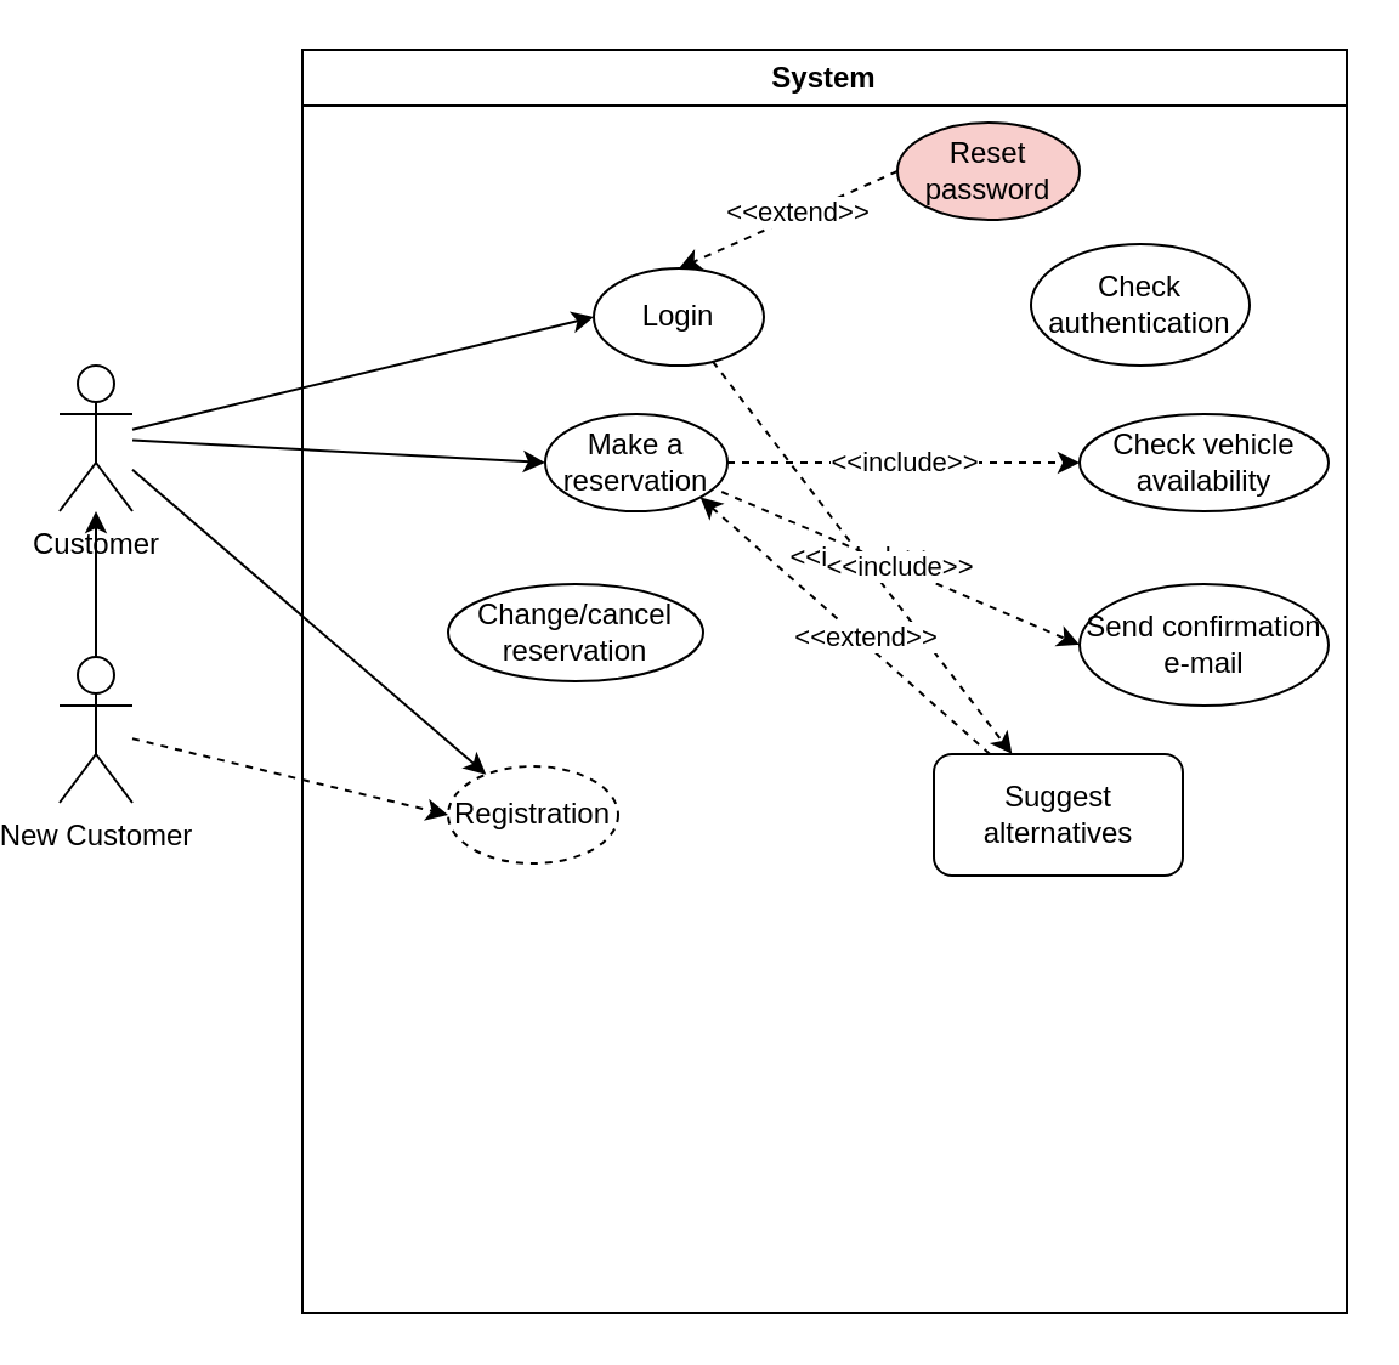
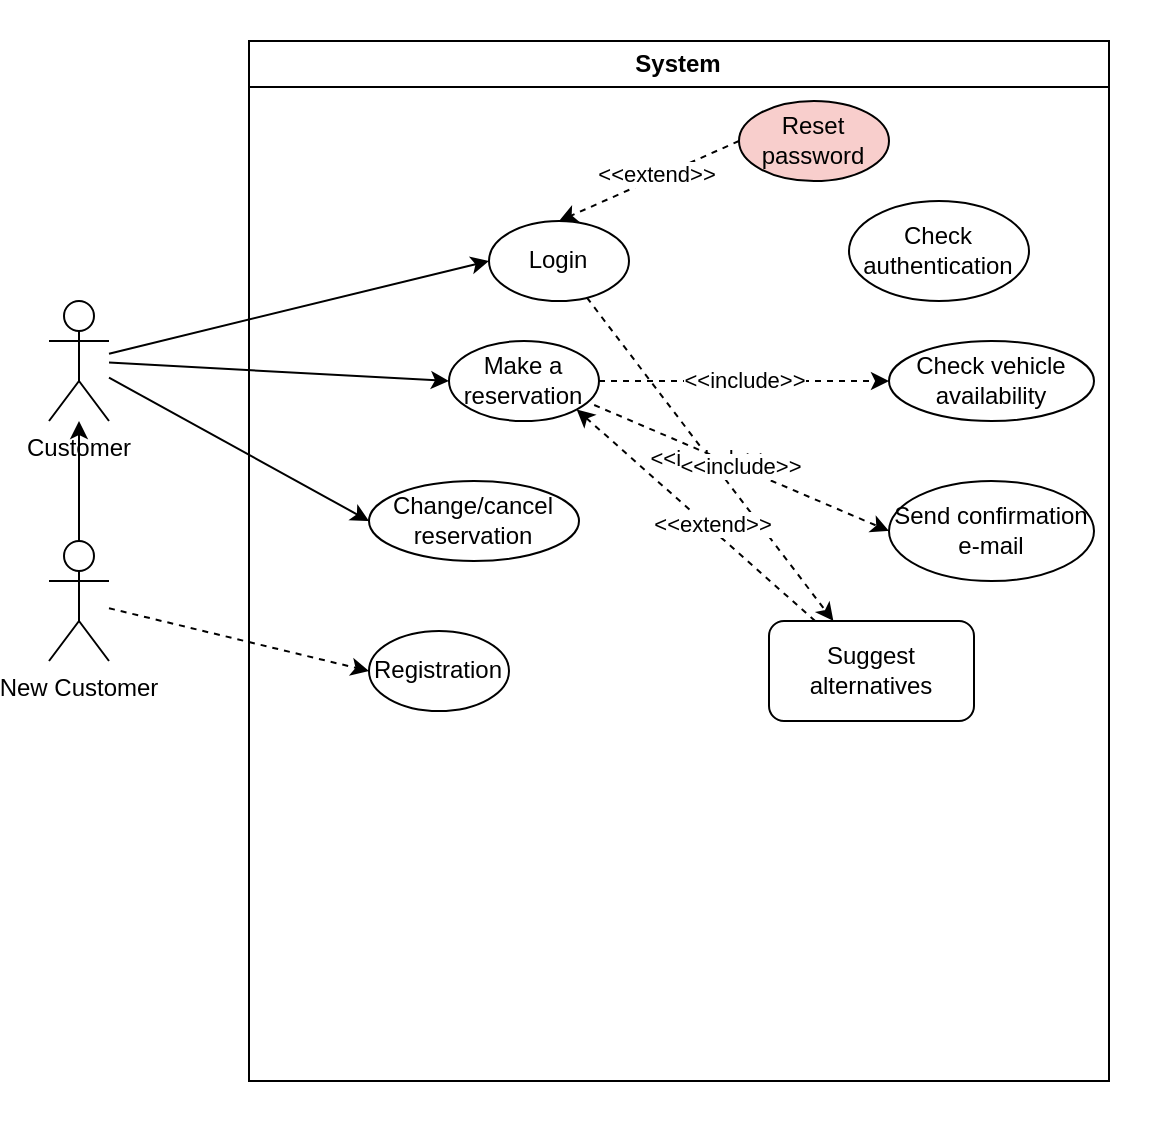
- <mxCell id="21" style="rounded=0;orthogonalLoop=1;jettySize=auto;html=1;" edge="1" parent="1" source="22" target="5"><mxGeometry relative="1" as="geometry" /></mxCell>
+ <mxCell id="21" style="rounded=0;orthogonalLoop=1;jettySize=auto;html=1;entryX=0;entryY=0.5;entryDx=0;entryDy=0;" edge="1" parent="1" source="22" target="9"><mxGeometry relative="1" as="geometry" /></mxCell>
- <mxCell id="5" value="Registration" style="ellipse;whiteSpace=wrap;html=1;dashed=1;" vertex="1" parent="2"><mxGeometry x="60" y="295" width="70" height="40" as="geometry" /></mxCell>
+ <mxCell id="5" value="Registration" style="ellipse;whiteSpace=wrap;html=1;" vertex="1" parent="2"><mxGeometry x="60" y="295" width="70" height="40" as="geometry" /></mxCell>
